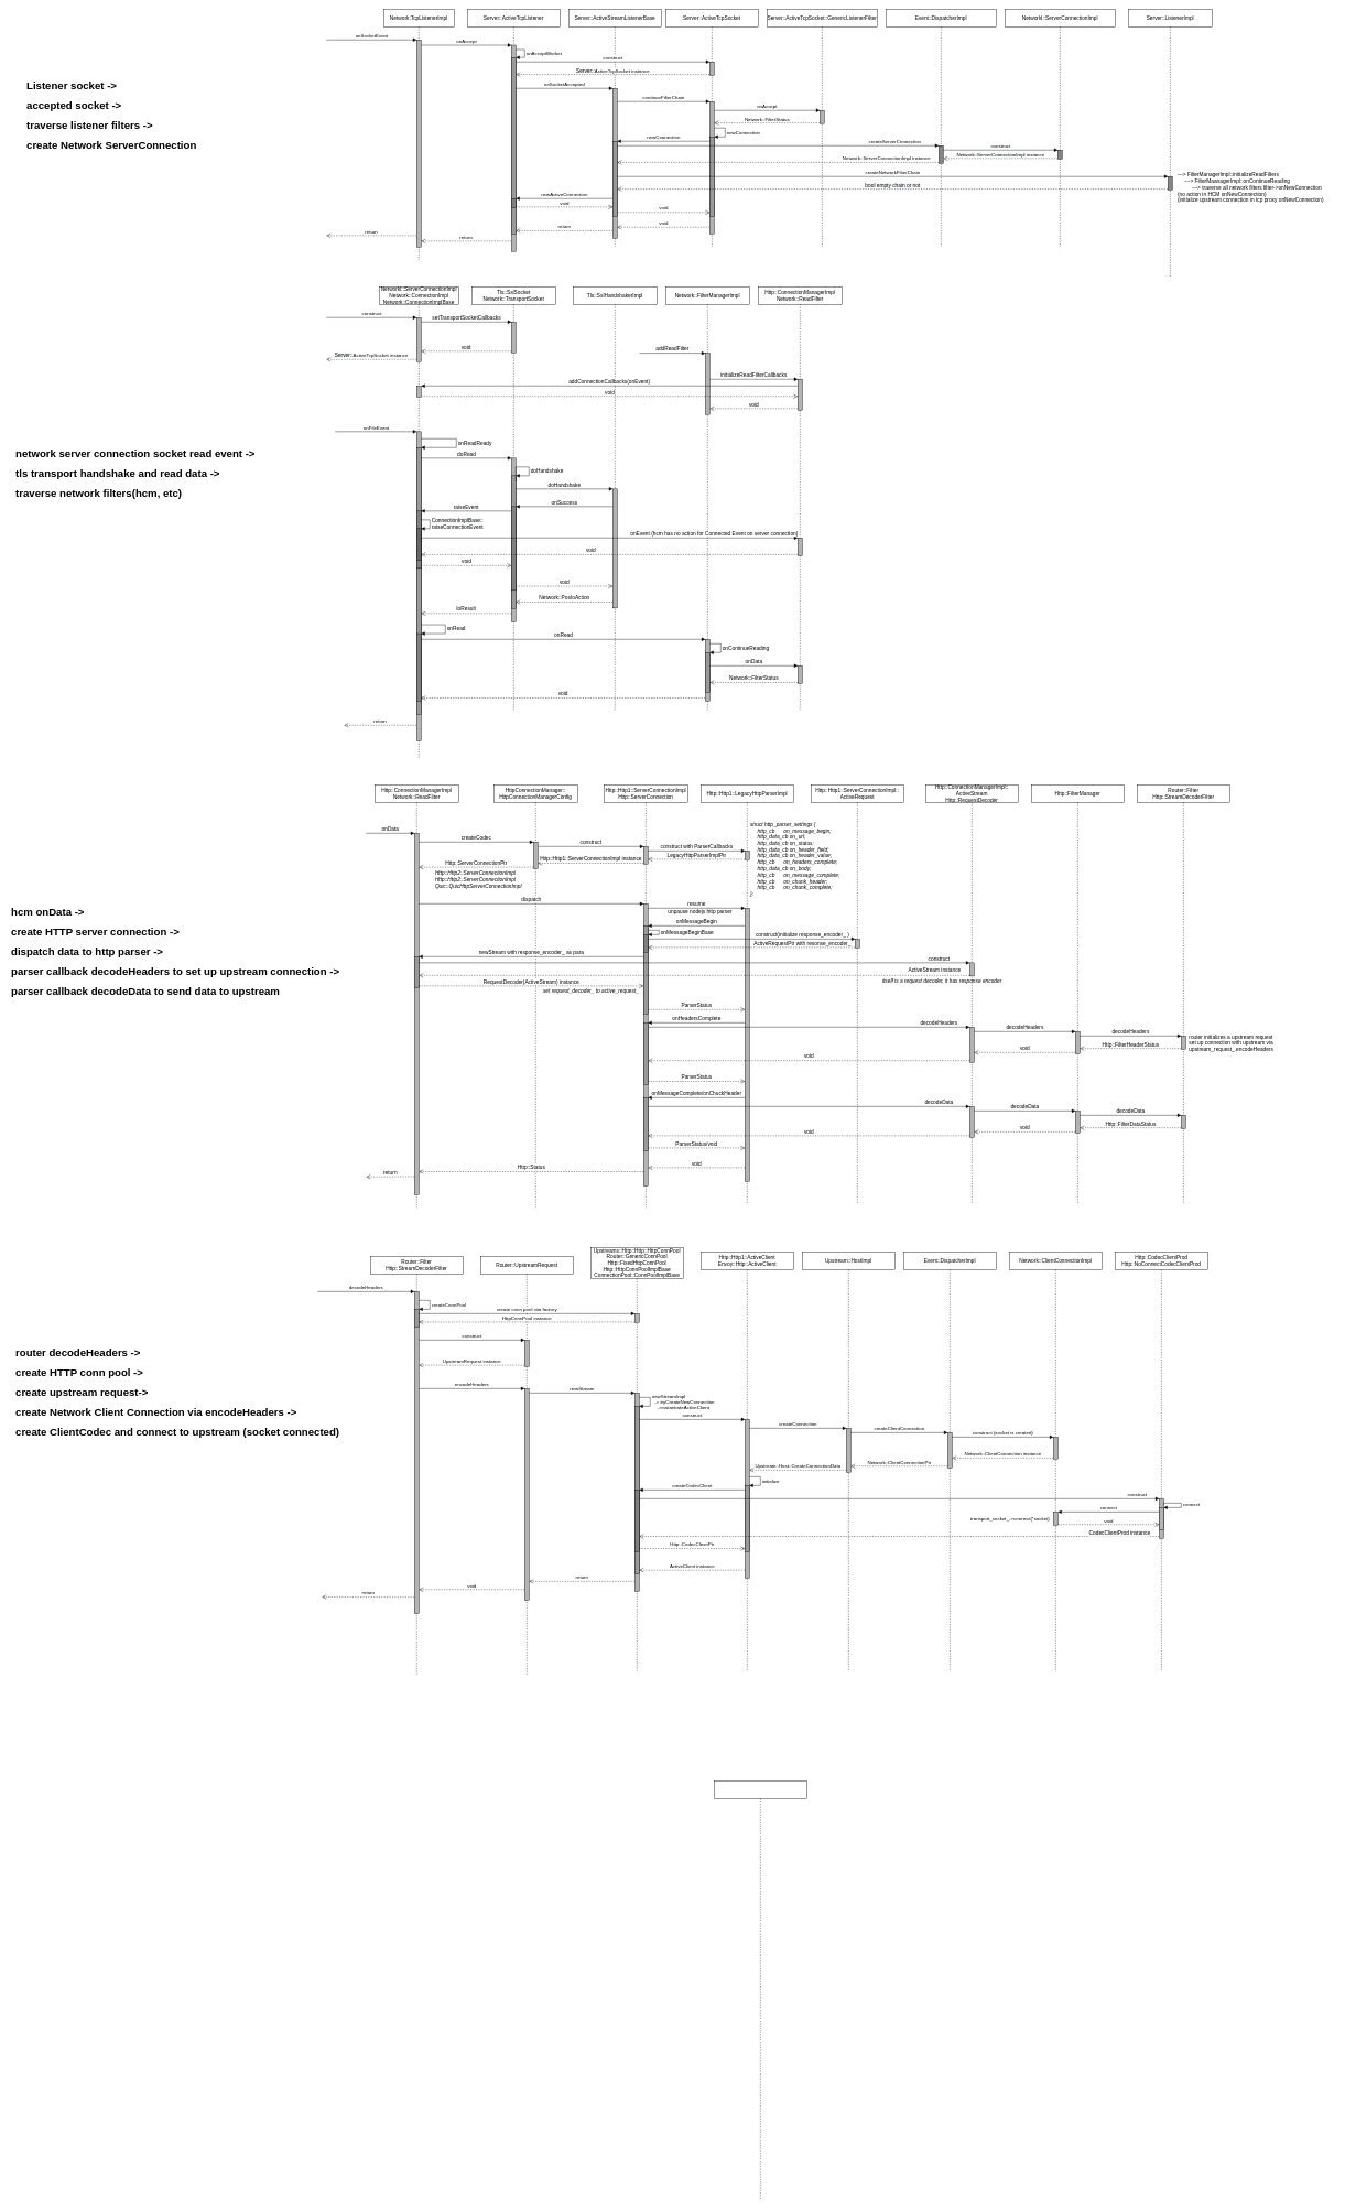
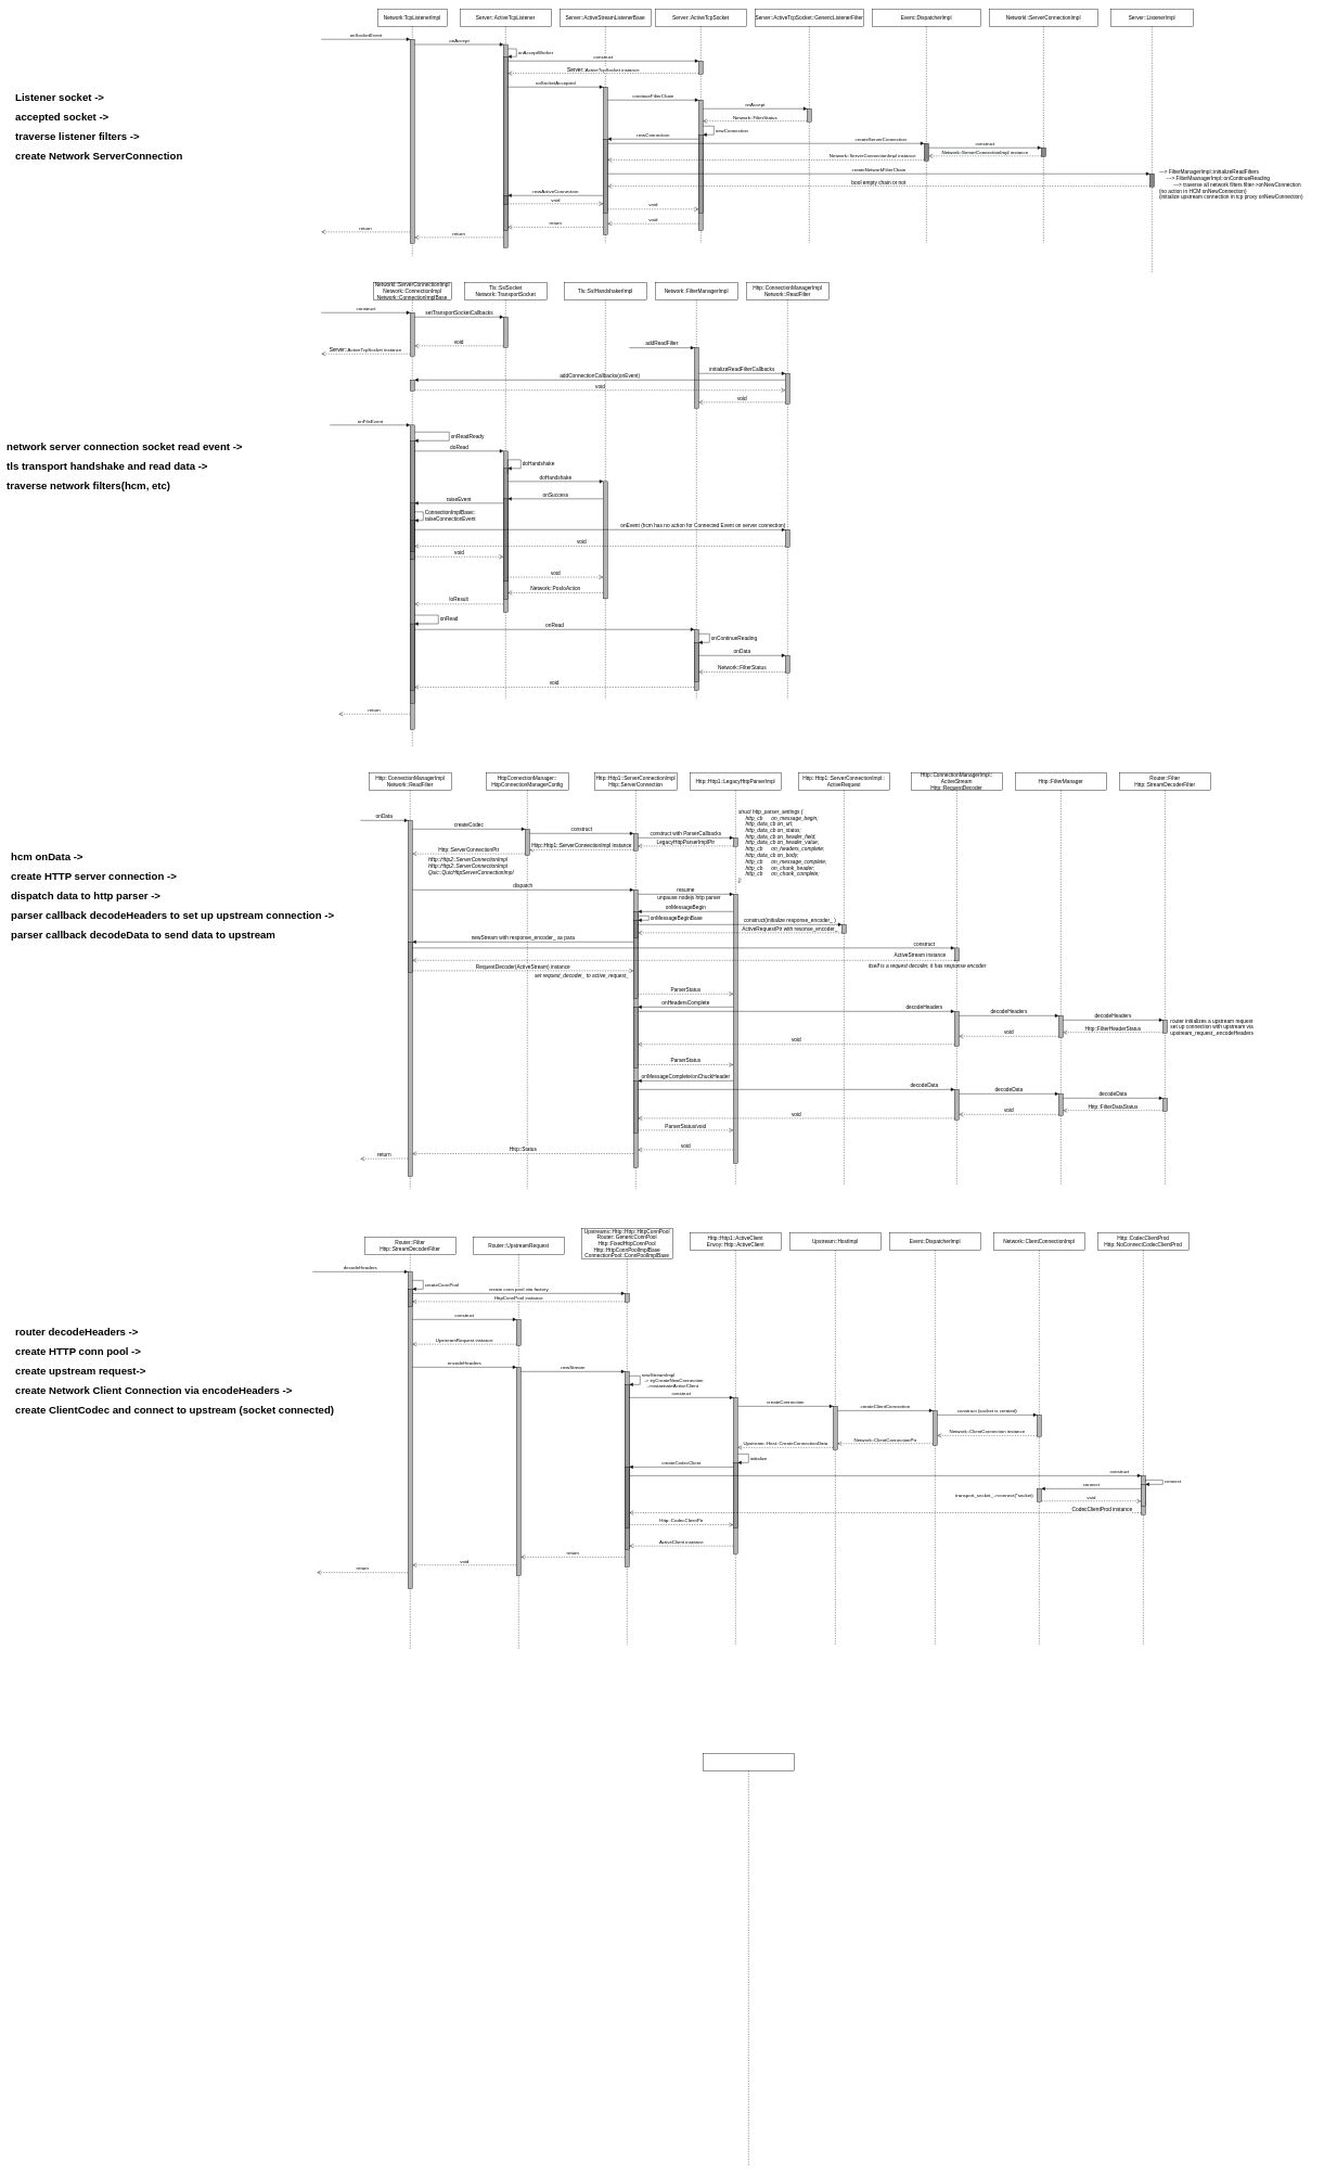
- <mxCell id="177" value="&lt;h1&gt;Listener socket -&amp;gt;&amp;nbsp;&lt;/h1&gt;&lt;h1&gt;accepted socket -&amp;gt;&amp;nbsp;&lt;/h1&gt;&lt;h1&gt;traverse listener filters -&amp;gt;&lt;/h1&gt;&lt;h1&gt;create Network ServerConnection&lt;/h1&gt;" style="text;html=1;strokeColor=none;fillColor=none;spacing=5;spacingTop=-20;whiteSpace=wrap;overflow=hidden;rounded=0;fontSize=12;" vertex="1" parent="1"><mxGeometry x="55" y="175" width="470" height="200" as="geometry" /></mxCell>
+ <mxCell id="177" value="&lt;h1&gt;Listener socket -&amp;gt;&amp;nbsp;&lt;/h1&gt;&lt;h1&gt;accepted socket -&amp;gt;&amp;nbsp;&lt;/h1&gt;&lt;h1&gt;traverse listener filters -&amp;gt;&lt;/h1&gt;&lt;h1&gt;create Network ServerConnection&lt;/h1&gt;" style="text;html=1;strokeColor=none;fillColor=none;spacing=5;spacingTop=-20;whiteSpace=wrap;overflow=hidden;rounded=0;fontSize=12;" vertex="1" parent="1"><mxGeometry x="30" y="205" width="470" height="200" as="geometry" /></mxCell>
- <mxCell id="178" value="&lt;h1&gt;network server connection socket read event -&amp;gt;&amp;nbsp;&lt;/h1&gt;&lt;h1&gt;tls transport handshake and read data -&amp;gt;&amp;nbsp;&lt;/h1&gt;&lt;h1&gt;traverse network filters(hcm, etc)&lt;/h1&gt;" style="text;html=1;strokeColor=none;fillColor=none;spacing=5;spacingTop=-20;whiteSpace=wrap;overflow=hidden;rounded=0;fontSize=12;" vertex="1" parent="1"><mxGeometry x="30" y="1010" width="590" height="200" as="geometry" /></mxCell>
+ <mxCell id="178" value="&lt;h1&gt;network server connection socket read event -&amp;gt;&amp;nbsp;&lt;/h1&gt;&lt;h1&gt;tls transport handshake and read data -&amp;gt;&amp;nbsp;&lt;/h1&gt;&lt;h1&gt;traverse network filters(hcm, etc)&lt;/h1&gt;" style="text;html=1;strokeColor=none;fillColor=none;spacing=5;spacingTop=-20;whiteSpace=wrap;overflow=hidden;rounded=0;fontSize=12;" vertex="1" parent="1"><mxGeometry x="10" y="1010" width="590" height="200" as="geometry" /></mxCell>
- <mxCell id="179" value="&lt;h1&gt;hcm onData -&amp;gt;&lt;/h1&gt;&lt;h1&gt;create HTTP server connection -&amp;gt;&lt;/h1&gt;&lt;h1&gt;dispatch data to http parser -&amp;gt;&lt;/h1&gt;&lt;h1&gt;parser callback decodeHeaders to set up upstream connection -&amp;gt;&lt;/h1&gt;&lt;h1&gt;parser callback decodeData to send data to upstream&amp;nbsp;&lt;/h1&gt;" style="text;html=1;strokeColor=none;fillColor=none;spacing=5;spacingTop=-20;whiteSpace=wrap;overflow=hidden;rounded=0;fontSize=12;" vertex="1" parent="1"><mxGeometry x="20" y="2050" width="800" height="250" as="geometry" /></mxCell>
+ <mxCell id="179" value="&lt;h1&gt;hcm onData -&amp;gt;&lt;/h1&gt;&lt;h1&gt;create HTTP server connection -&amp;gt;&lt;/h1&gt;&lt;h1&gt;dispatch data to http parser -&amp;gt;&lt;/h1&gt;&lt;h1&gt;parser callback decodeHeaders to set up upstream connection -&amp;gt;&lt;/h1&gt;&lt;h1&gt;parser callback decodeData to send data to upstream&amp;nbsp;&lt;/h1&gt;" style="text;html=1;strokeColor=none;fillColor=none;spacing=5;spacingTop=-20;whiteSpace=wrap;overflow=hidden;rounded=0;fontSize=12;" vertex="1" parent="1"><mxGeometry x="20" y="1955" width="800" height="250" as="geometry" /></mxCell>
